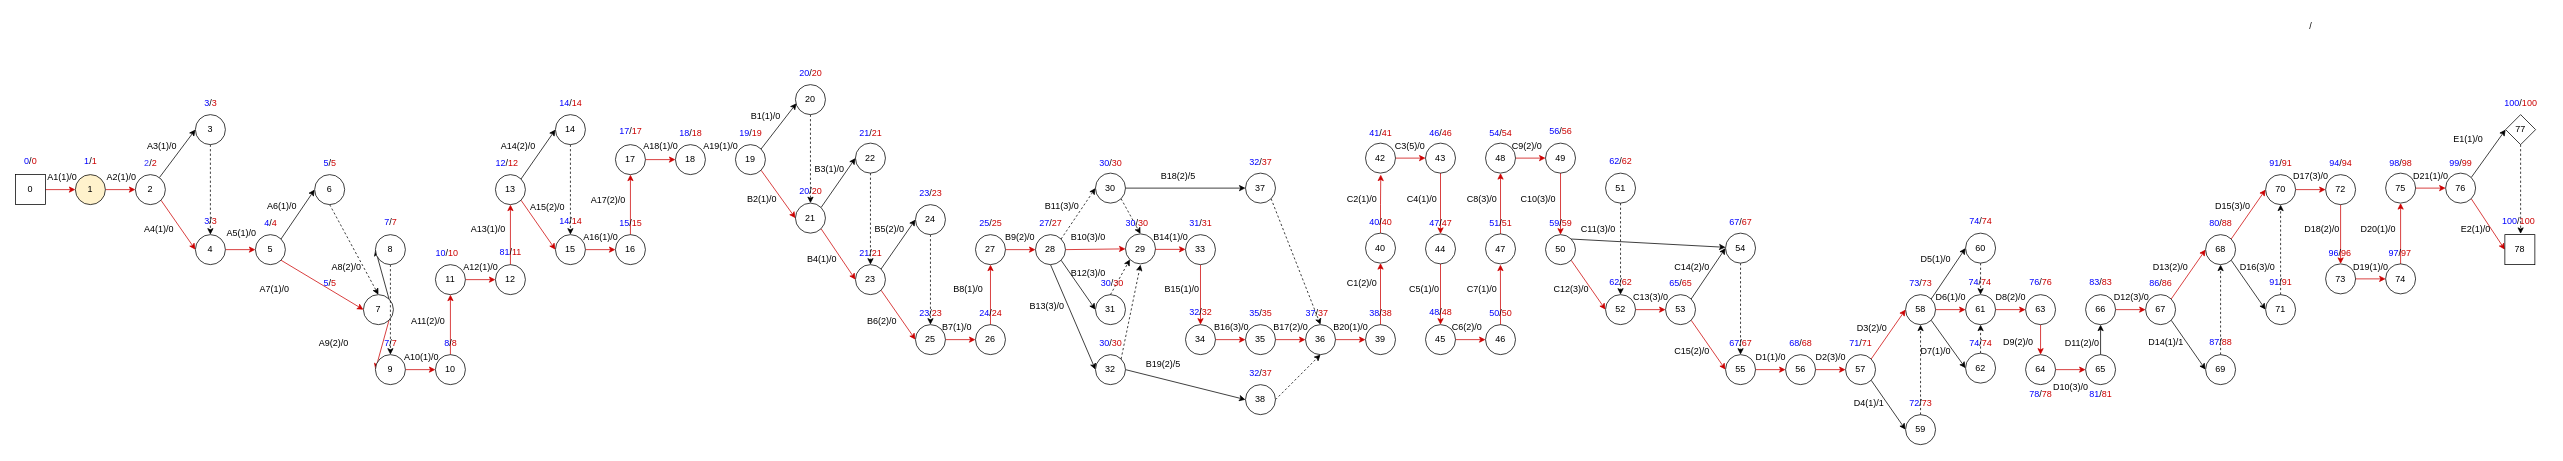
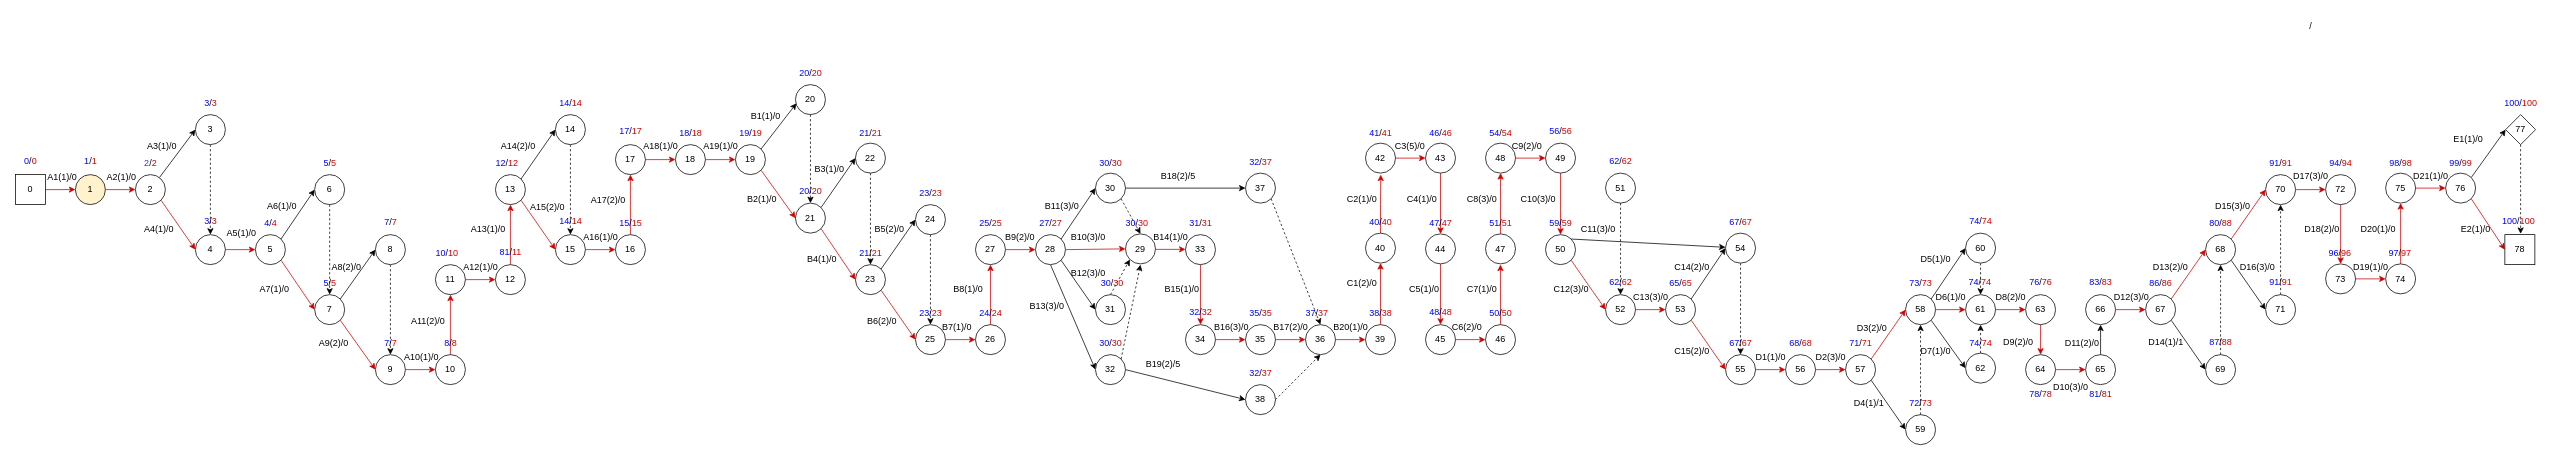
+ <mxCell id="56" style="rounded=0;orthogonalLoop=1;jettySize=auto;html=1;exitX=1;exitY=0.5;exitDx=0;exitDy=0;entryX=0;entryY=0.5;entryDx=0;entryDy=0;strokeColor=#CC0000;" parent="1" source="57" target="59" edge="1"><mxGeometry relative="1" as="geometry" /></mxCell>
- <mxCell id="86" style="edgeStyle=none;rounded=0;orthogonalLoop=1;jettySize=auto;html=1;exitX=1;exitY=0;exitDx=0;exitDy=0;entryX=0;entryY=0.5;entryDx=0;entryDy=0;dashed=1;" parent="1" source="90" target="93" edge="1"><mxGeometry relative="1" as="geometry" /></mxCell>
+ <mxCell id="86" style="edgeStyle=none;rounded=0;orthogonalLoop=1;jettySize=auto;html=1;exitX=1;exitY=0;exitDx=0;exitDy=0;entryX=0;entryY=0.5;entryDx=0;entryDy=0;" parent="1" source="90" target="93" edge="1"><mxGeometry relative="1" as="geometry" /></mxCell>
- <mxCell id="16" value="7" style="ellipse;whiteSpace=wrap;html=1;aspect=fixed;" parent="1" vertex="1"><mxGeometry x="484" y="392" width="40" height="40" as="geometry" /></mxCell>
+ <mxCell id="16" value="7" style="ellipse;whiteSpace=wrap;html=1;aspect=fixed;" parent="1" vertex="1"><mxGeometry x="419" y="392" width="40" height="40" as="geometry" /></mxCell>
